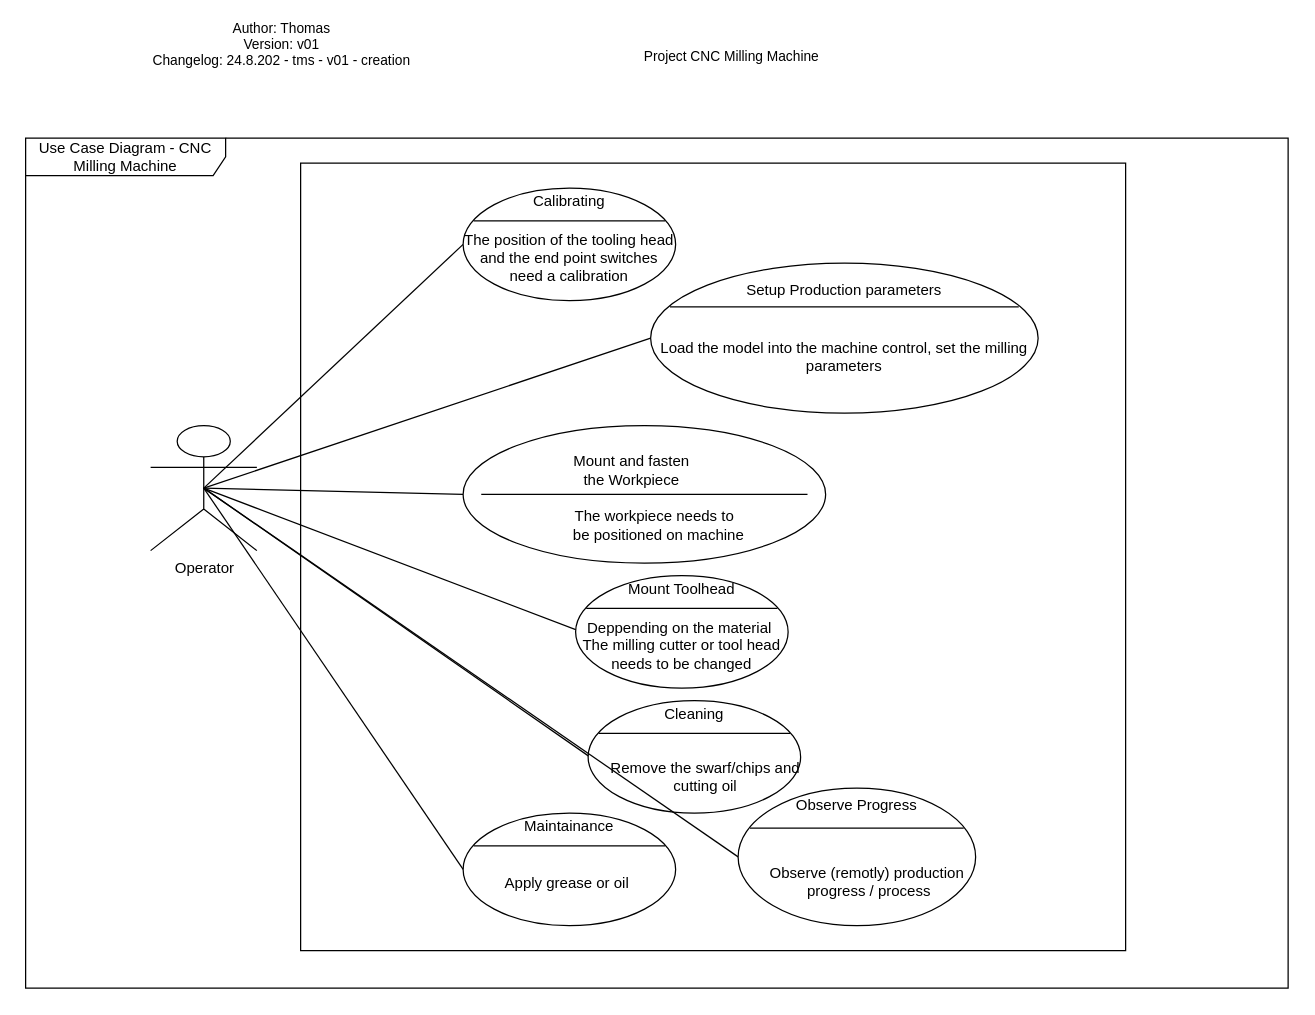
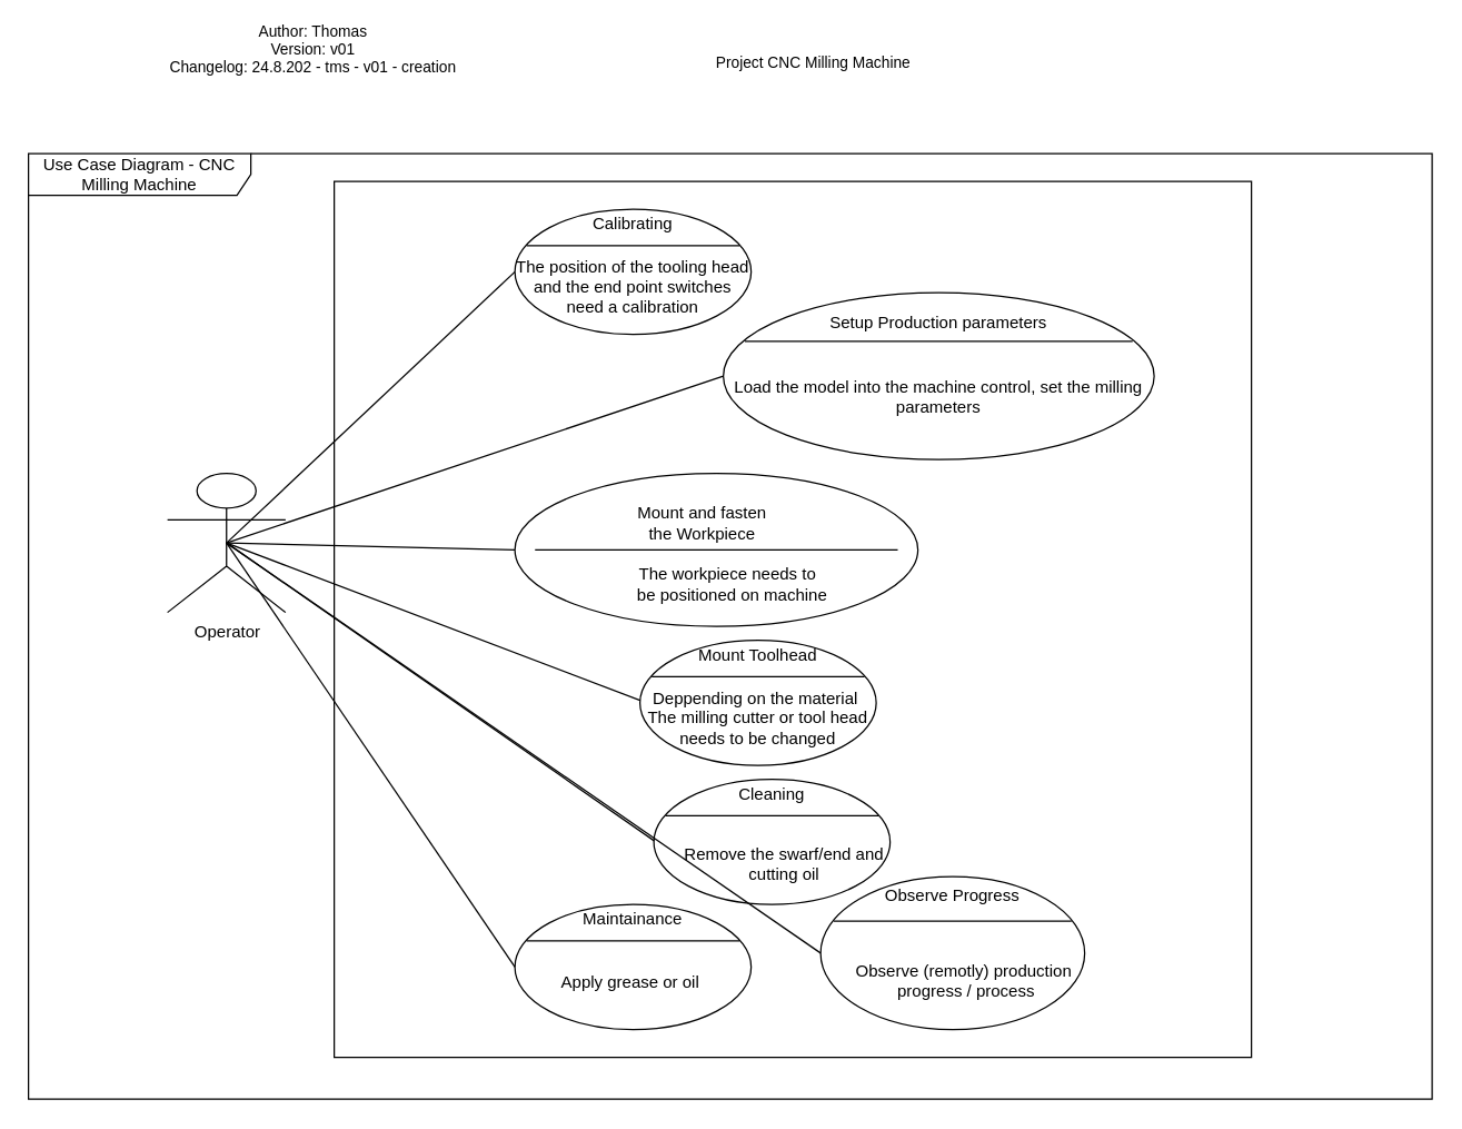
- <mxCell id="16" value="Remove the swarf/chips and cutting oil" style="text;html=1;align=center;verticalAlign=middle;rotatable=0;fillColor=none;strokeColor=none;whiteSpace=wrap;" vertex="1" parent="13"><mxGeometry x="8.5" y="50" width="170" height="22.5" as="geometry" /></mxCell>
+ <mxCell id="16" value="Remove the swarf/end and cutting oil" style="text;html=1;align=center;verticalAlign=middle;rotatable=0;fillColor=none;strokeColor=none;whiteSpace=wrap;" vertex="1" parent="13"><mxGeometry x="8.5" y="50" width="170" height="22.5" as="geometry" /></mxCell>
